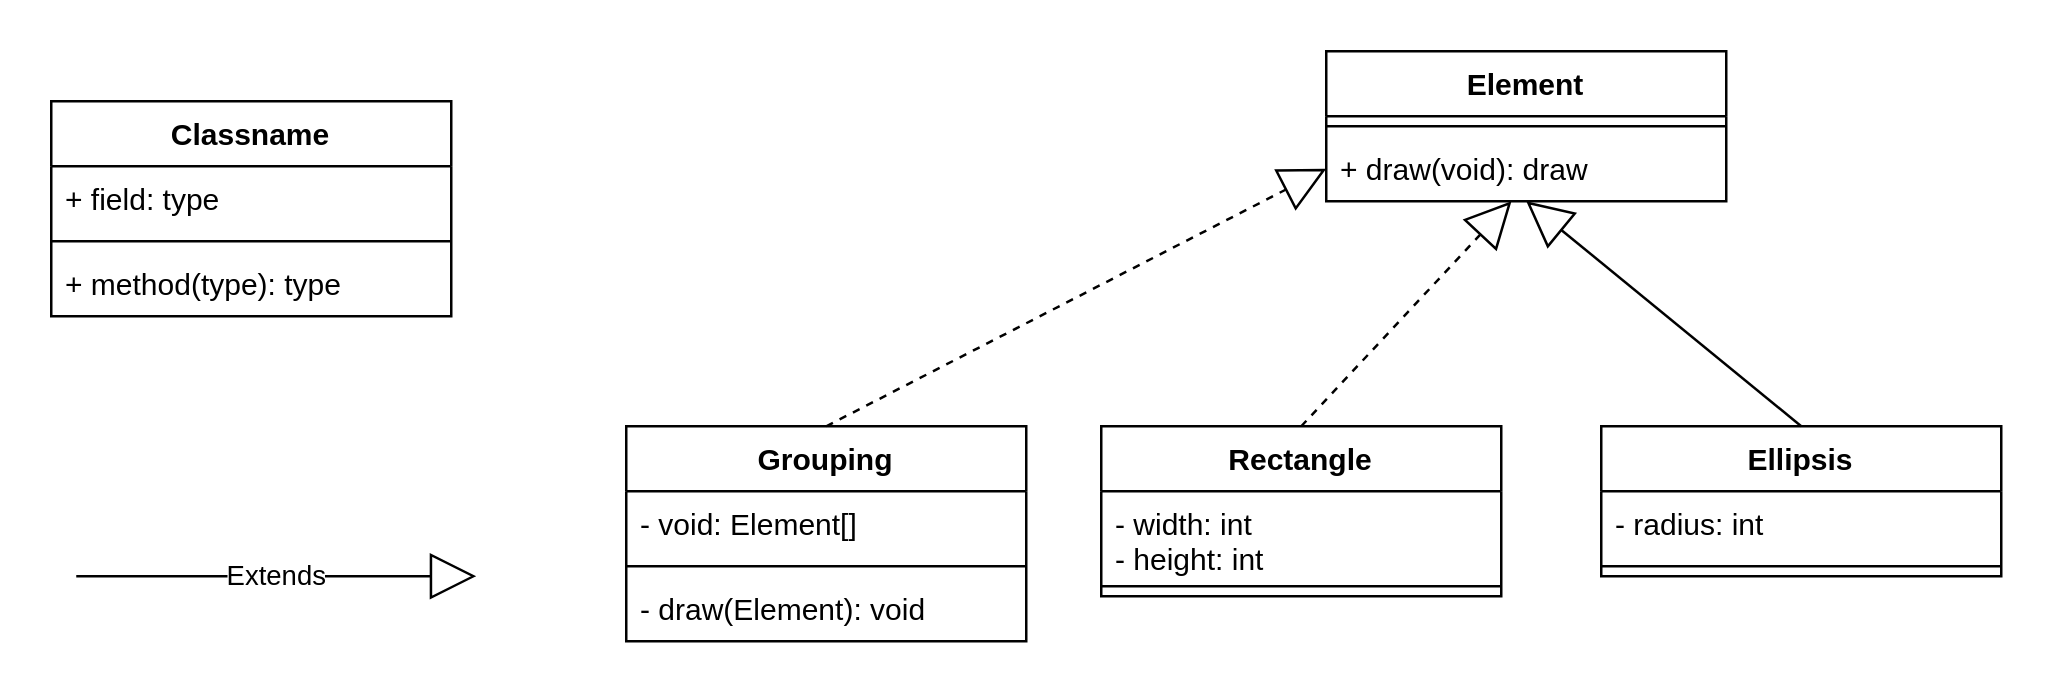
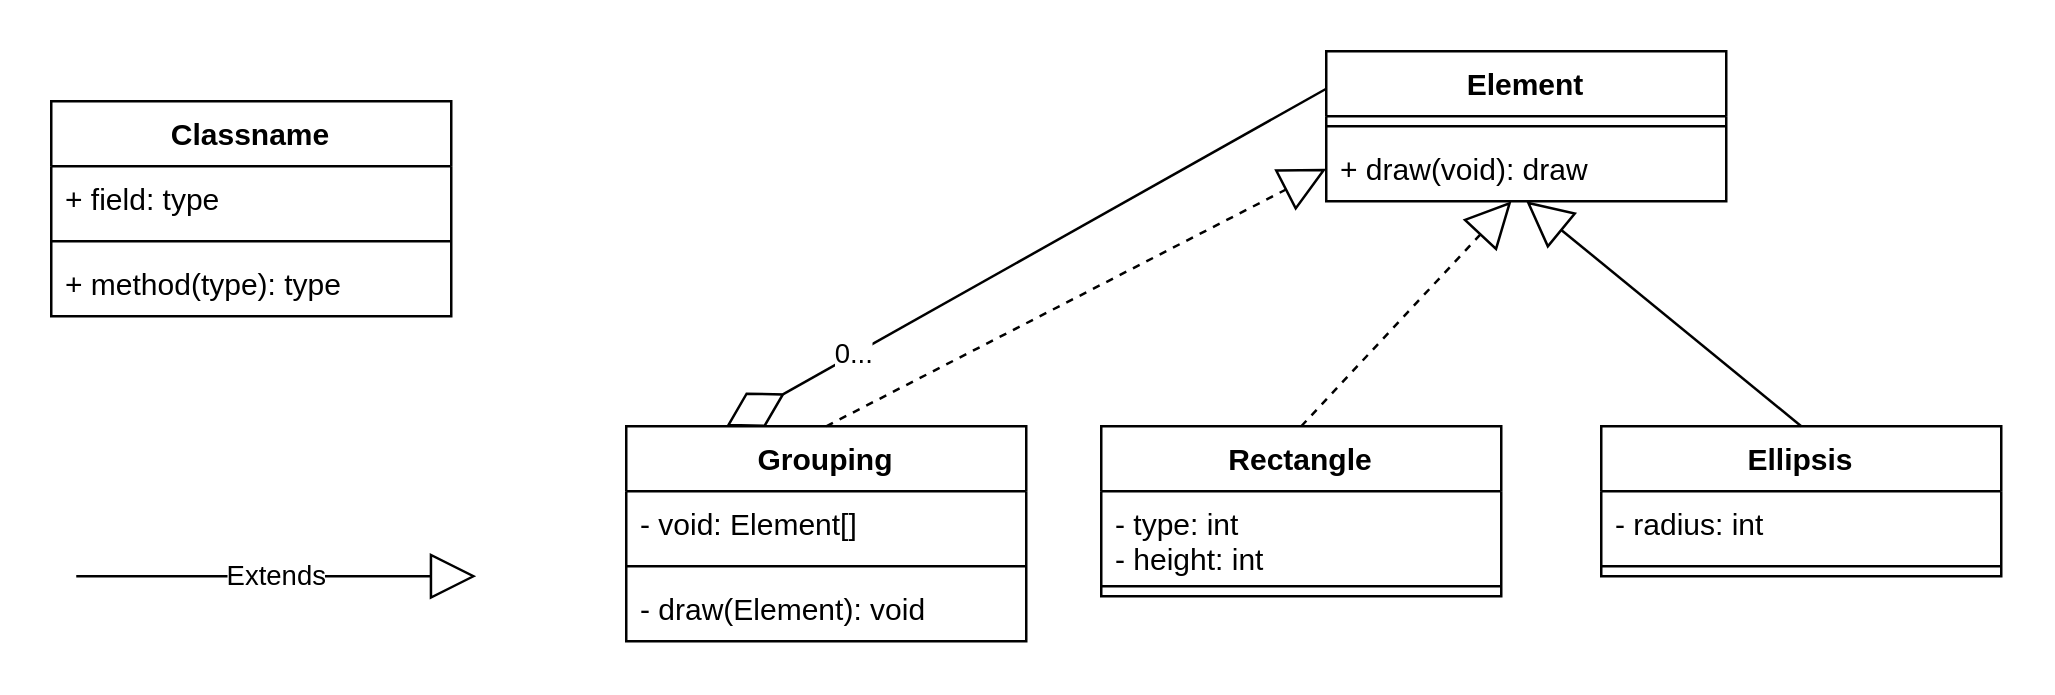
+ <mxCell id="23" value="" style="endArrow=diamondThin;endFill=0;endSize=24;html=1;rounded=0;exitX=0;exitY=0.25;exitDx=0;exitDy=0;entryX=0.25;entryY=0;entryDx=0;entryDy=0;" edge="1" parent="1" source="6" target="18"><mxGeometry width="160" relative="1" as="geometry"><mxPoint x="400" y="290" as="sourcePoint" /><mxPoint x="560" y="290" as="targetPoint" /></mxGeometry></mxCell>
+ <mxCell id="24" value="0..." style="edgeLabel;html=1;align=center;verticalAlign=middle;resizable=0;points=[];" vertex="1" connectable="0" parent="23"><mxGeometry x="-0.659" relative="1" as="geometry"><mxPoint x="-149" y="82" as="offset" /></mxGeometry></mxCell>
- <mxCell id="13" value="- width: int&#10;- height: int" style="text;strokeColor=none;fillColor=none;align=left;verticalAlign=top;spacingLeft=4;spacingRight=4;overflow=hidden;rotatable=0;points=[[0,0.5],[1,0.5]];portConstraint=eastwest;" vertex="1" parent="12"><mxGeometry y="26" width="160" height="34" as="geometry" /></mxCell>
+ <mxCell id="13" value="- type: int&#10;- height: int" style="text;strokeColor=none;fillColor=none;align=left;verticalAlign=top;spacingLeft=4;spacingRight=4;overflow=hidden;rotatable=0;points=[[0,0.5],[1,0.5]];portConstraint=eastwest;" vertex="1" parent="12"><mxGeometry y="26" width="160" height="34" as="geometry" /></mxCell>
